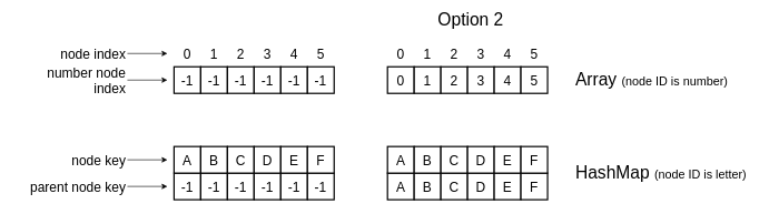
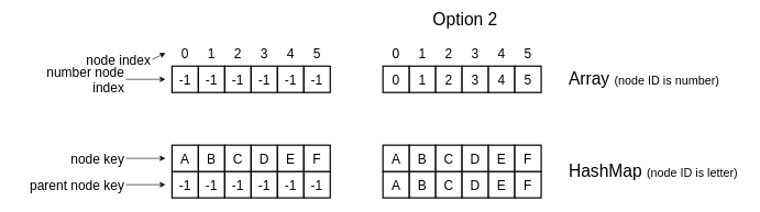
- <mxCell id="14" value="node index" style="text;html=1;strokeColor=none;fillColor=none;align=right;verticalAlign=middle;whiteSpace=wrap;rounded=0;fontSize=20;" vertex="1" parent="1"><mxGeometry x="90" y="70" width="100" height="20" as="geometry" /></mxCell>
+ <mxCell id="14" value="node index" style="text;html=1;strokeColor=none;fillColor=none;align=right;verticalAlign=middle;whiteSpace=wrap;rounded=0;fontSize=20;" vertex="1" parent="1"><mxGeometry x="130" y="80" width="100" height="20" as="geometry" /></mxCell>
